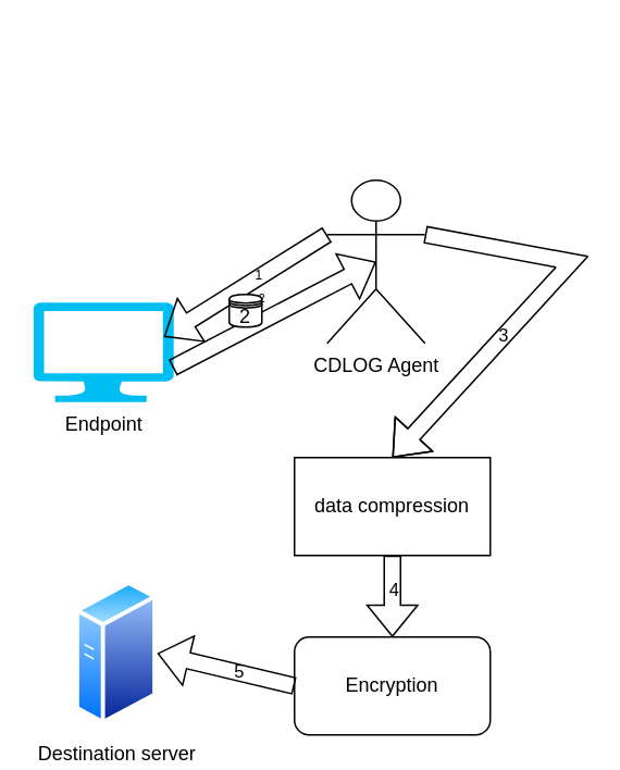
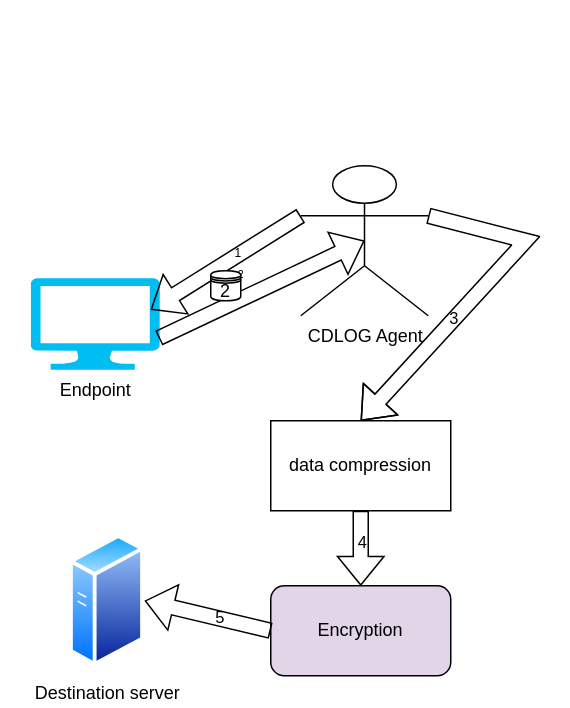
- <mxCell id="4" value="CDLOG Agent" style="shape=umlActor;verticalLabelPosition=bottom;verticalAlign=top;html=1;" vertex="1" parent="1"><mxGeometry x="200" y="110" width="60" height="100" as="geometry" /></mxCell>
+ <mxCell id="4" value="CDLOG Agent" style="shape=umlActor;verticalLabelPosition=bottom;verticalAlign=top;html=1;" vertex="1" parent="1"><mxGeometry x="200" y="110" width="85" height="100" as="geometry" /></mxCell>
- <mxCell id="15" value="Encryption" style="rounded=1;whiteSpace=wrap;html=1;" vertex="1" parent="1"><mxGeometry x="180" y="390" width="120" height="60" as="geometry" /></mxCell>
+ <mxCell id="15" value="Encryption" style="rounded=1;whiteSpace=wrap;html=1;fillColor=#e1d5e7;" vertex="1" parent="1"><mxGeometry x="180" y="390" width="120" height="60" as="geometry" /></mxCell>
